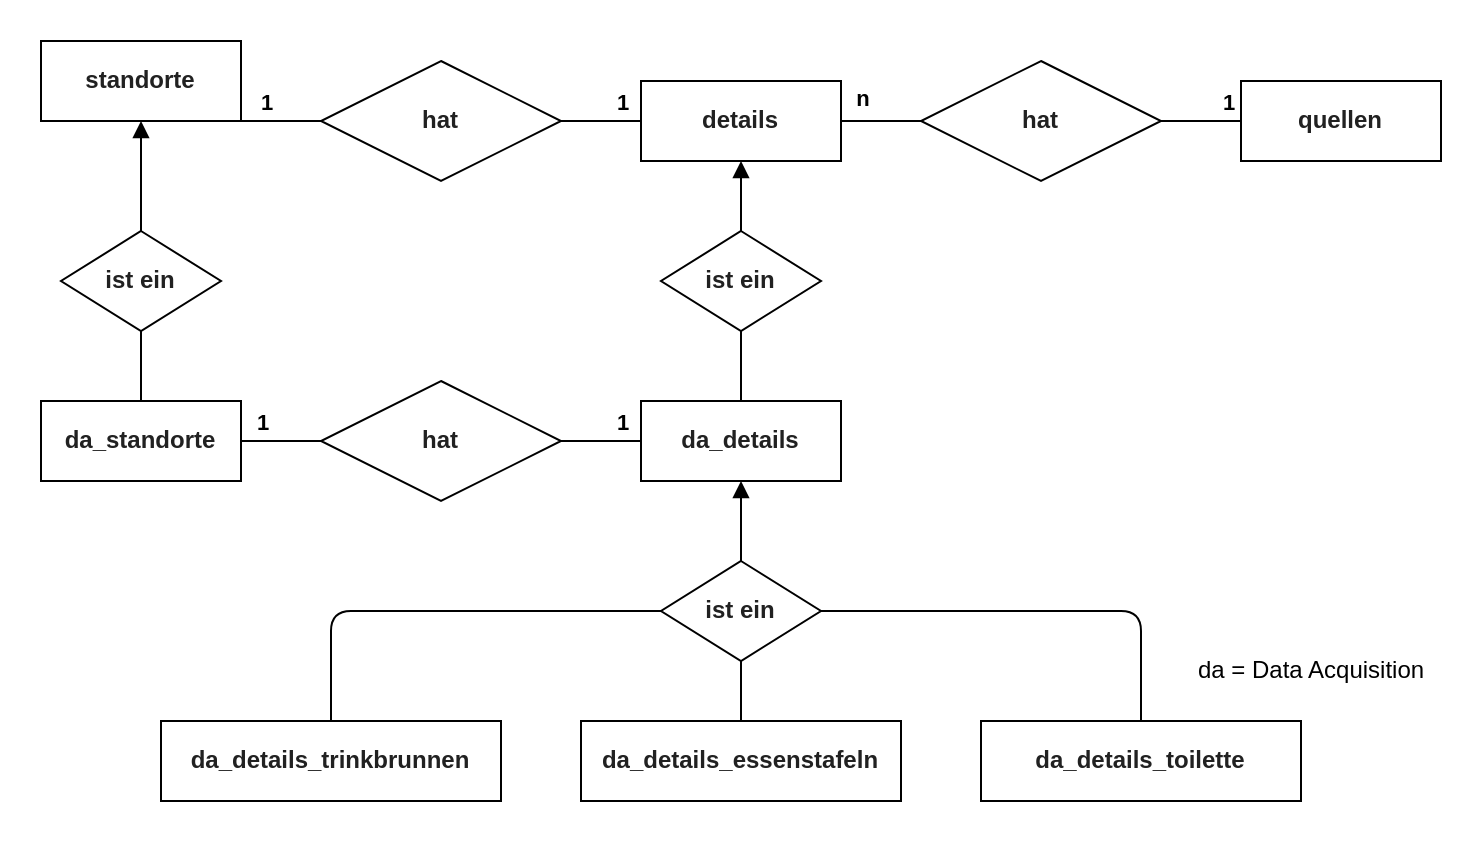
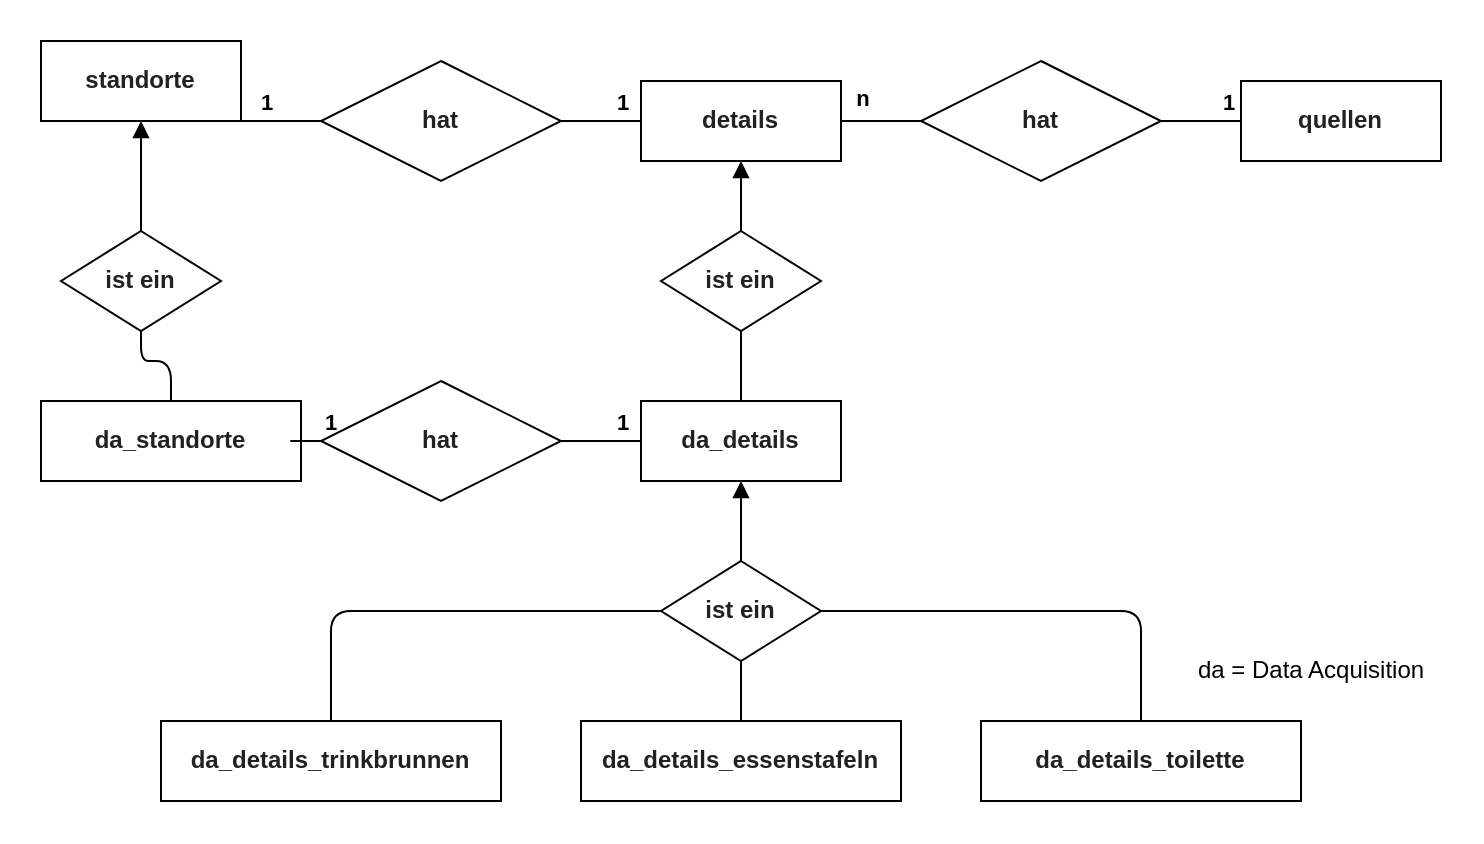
- <mxCell id="12" value="da_standorte" style="whiteSpace=wrap;html=1;align=center;labelBackgroundColor=none;fontColor=#212121;labelBorderColor=none;strokeColor=#000000;fillColor=#FFFFFF;fontStyle=1;" parent="1" vertex="1"><mxGeometry x="20" y="200" width="100" height="40" as="geometry" /></mxCell>
+ <mxCell id="12" value="da_standorte" style="whiteSpace=wrap;html=1;align=center;labelBackgroundColor=none;fontColor=#212121;labelBorderColor=none;strokeColor=#000000;fillColor=#FFFFFF;fontStyle=1;" parent="1" vertex="1"><mxGeometry x="20" y="200" width="130" height="40" as="geometry" /></mxCell>
